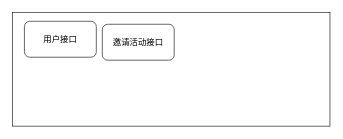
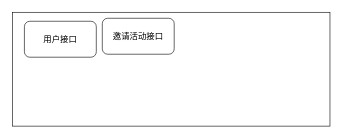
- <mxCell id="4" value="&lt;font style=&quot;font-size: 14px&quot;&gt;邀请活动接口&lt;/font&gt;" style="rounded=1;whiteSpace=wrap;html=1;" vertex="1" parent="1"><mxGeometry x="170" y="40" width="120" height="60" as="geometry" /></mxCell>
+ <mxCell id="4" value="&lt;font style=&quot;font-size: 14px&quot;&gt;邀请活动接口&lt;/font&gt;" style="rounded=1;whiteSpace=wrap;html=1;" vertex="1" parent="1"><mxGeometry x="170" y="30" width="120" height="60" as="geometry" /></mxCell>
